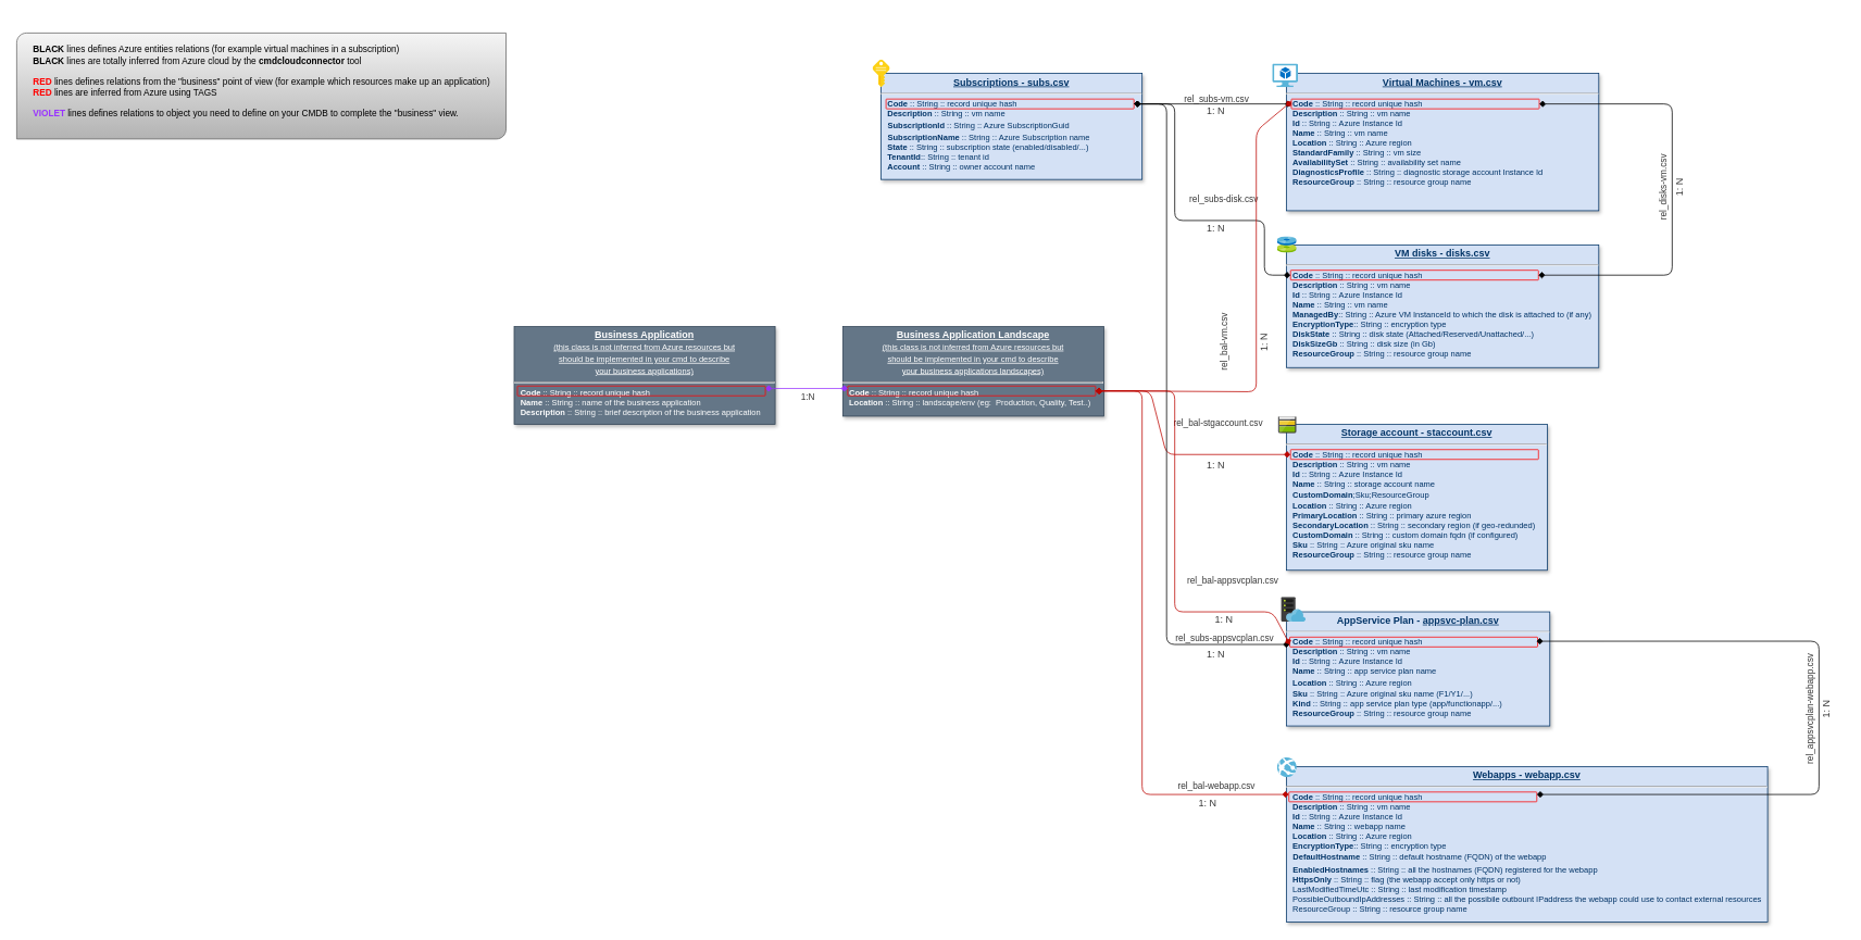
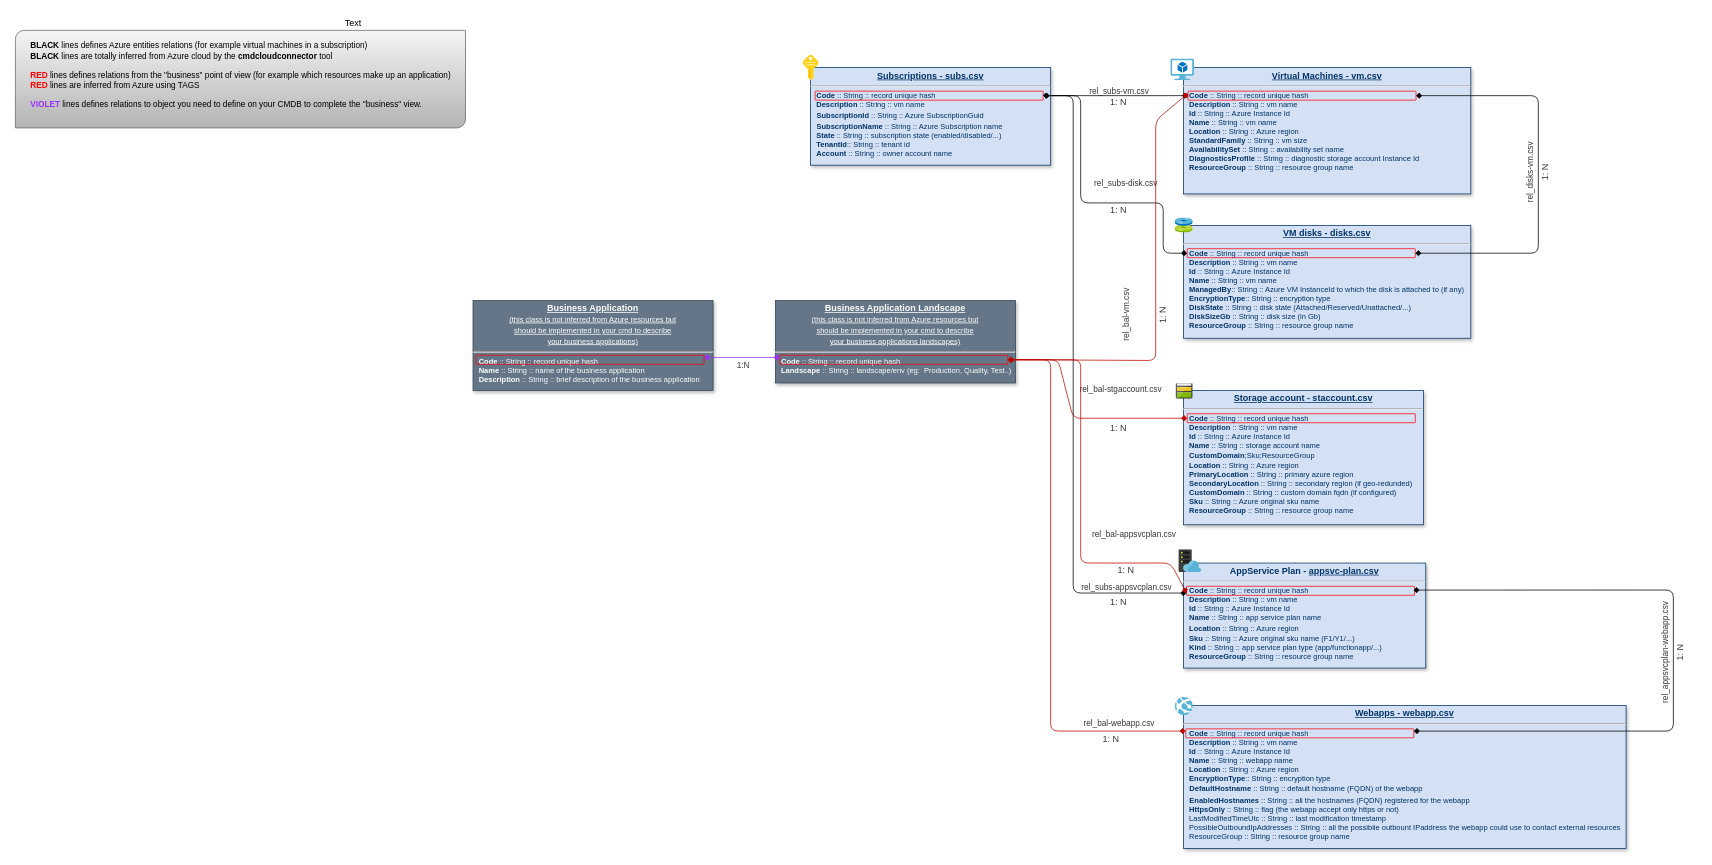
+ <mxCell id="54" value="Text" style="text;html=1;align=center;verticalAlign=middle;resizable=0;points=[];autosize=1;" vertex="1" parent="1"><mxGeometry x="450" y="20" width="40" height="20" as="geometry" /></mxCell>
- <mxCell id="24" value="&lt;p style=&quot;margin: 4px 0px 0px ; text-align: center ; text-decoration: underline&quot;&gt;&lt;b&gt;&lt;font style=&quot;font-size: 12px&quot;&gt;Business Application Landscape&lt;/font&gt;&lt;/b&gt;&lt;br&gt;&lt;span style=&quot;font-size: 10px&quot;&gt;(this class is not inferred from Azure resources but&lt;/span&gt;&lt;br&gt;&lt;span style=&quot;font-size: 10px&quot;&gt;should be implemented in your cmd to describe &lt;/span&gt;&lt;br&gt;&lt;span style=&quot;font-size: 10px&quot;&gt;your business applications landscapes)&lt;/span&gt;&lt;/p&gt;&lt;hr&gt;&lt;p style=&quot;margin: 0px 0px 0px 8px ; font-size: 10px&quot;&gt;&lt;font style=&quot;font-size: 10px&quot;&gt;&lt;b&gt;Code&lt;/b&gt; :: String :: record unique hash&lt;/font&gt;&lt;/p&gt;&lt;p style=&quot;margin: 0px 0px 0px 8px ; font-size: 10px&quot;&gt;&lt;font style=&quot;font-size: 10px&quot;&gt;&lt;b&gt;Location&lt;/b&gt; :: String :: landscape/env (eg:&amp;nbsp; Production, Quality, Test..)&lt;/font&gt;&lt;/p&gt;" style="verticalAlign=top;align=left;overflow=fill;fontSize=12;fontFamily=Helvetica;html=1;strokeColor=#314354;shadow=1;fillColor=#647687;fontColor=#ffffff;" vertex="1" parent="1"><mxGeometry x="1033" y="400" width="320" height="110" as="geometry" /></mxCell>
+ <mxCell id="24" value="&lt;p style=&quot;margin: 4px 0px 0px ; text-align: center ; text-decoration: underline&quot;&gt;&lt;b&gt;&lt;font style=&quot;font-size: 12px&quot;&gt;Business Application Landscape&lt;/font&gt;&lt;/b&gt;&lt;br&gt;&lt;span style=&quot;font-size: 10px&quot;&gt;(this class is not inferred from Azure resources but&lt;/span&gt;&lt;br&gt;&lt;span style=&quot;font-size: 10px&quot;&gt;should be implemented in your cmd to describe &lt;/span&gt;&lt;br&gt;&lt;span style=&quot;font-size: 10px&quot;&gt;your business applications landscapes)&lt;/span&gt;&lt;/p&gt;&lt;hr&gt;&lt;p style=&quot;margin: 0px 0px 0px 8px ; font-size: 10px&quot;&gt;&lt;font style=&quot;font-size: 10px&quot;&gt;&lt;b&gt;Code&lt;/b&gt; :: String :: record unique hash&lt;/font&gt;&lt;/p&gt;&lt;p style=&quot;margin: 0px 0px 0px 8px ; font-size: 10px&quot;&gt;&lt;font style=&quot;font-size: 10px&quot;&gt;&lt;b&gt;Landscape&lt;/b&gt; :: String :: landscape/env (eg:&amp;nbsp; Production, Quality, Test..)&lt;/font&gt;&lt;/p&gt;" style="verticalAlign=top;align=left;overflow=fill;fontSize=12;fontFamily=Helvetica;html=1;strokeColor=#314354;shadow=1;fillColor=#647687;fontColor=#ffffff;" vertex="1" parent="1"><mxGeometry x="1033" y="400" width="320" height="110" as="geometry" /></mxCell>
